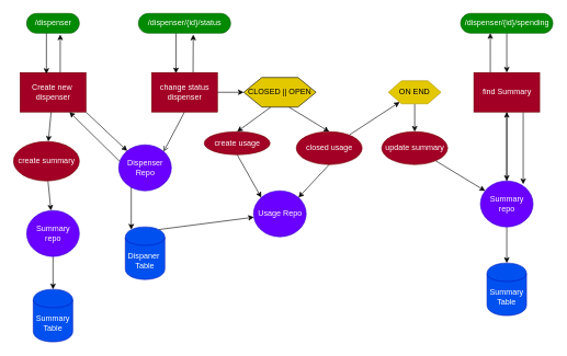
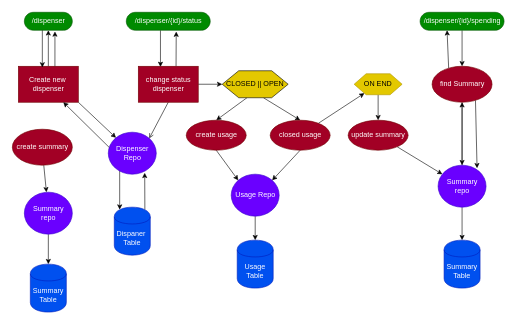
- <mxCell id="46" value="find Summary" style="html=1;dashed=0;whitespace=wrap;fillColor=#a20025;fontColor=#ffffff;strokeColor=#6F0000;" parent="1" vertex="1"><mxGeometry x="720" y="110" width="100" height="60" as="geometry" /></mxCell>
+ <mxCell id="46" value="find Summary" style="ellipse;html=1;dashed=0;whitespace=wrap;fillColor=#a20025;fontColor=#ffffff;strokeColor=#6F0000;" parent="1" vertex="1"><mxGeometry x="720" y="110" width="100" height="60" as="geometry" /></mxCell>
- <mxCell id="3" value="" style="edgeStyle=none;html=1;" edge="1" parent="1" source="4" target="40"><mxGeometry relative="1" as="geometry" /></mxCell>
+ <mxCell id="3" value="" style="edgeStyle=none;html=1;" edge="1" parent="1" source="4" target="2"><mxGeometry relative="1" as="geometry" /></mxCell>
- <mxCell id="48" value="create usage" style="shape=ellipse;html=1;dashed=0;whitespace=wrap;perimeter=ellipsePerimeter;fillColor=#a20025;fontColor=#ffffff;strokeColor=#6F0000;" vertex="1" parent="1"><mxGeometry x="310" y="200" width="100" height="35" as="geometry" /></mxCell>
+ <mxCell id="48" value="create usage" style="shape=ellipse;html=1;dashed=0;whitespace=wrap;perimeter=ellipsePerimeter;fillColor=#a20025;fontColor=#ffffff;strokeColor=#6F0000;" vertex="1" parent="1"><mxGeometry x="310" y="200" width="100" height="50" as="geometry" /></mxCell>
- <mxCell id="17" style="edgeStyle=none;html=1;exitX=0.85;exitY=0.05;exitDx=0;exitDy=0;exitPerimeter=0;strokeColor=default;" parent="1" source="18" target="24" edge="1"><mxGeometry relative="1" as="geometry"><mxPoint x="201" y="270" as="targetPoint" /></mxGeometry></mxCell>
+ <mxCell id="17" style="edgeStyle=none;html=1;exitX=0.85;exitY=0.05;exitDx=0;exitDy=0;exitPerimeter=0;strokeColor=default;entryX=0.759;entryY=0.968;entryDx=0;entryDy=0;entryPerimeter=0;" parent="1" source="18" target="9" edge="1"><mxGeometry relative="1" as="geometry"><mxPoint x="201" y="270" as="targetPoint" /></mxGeometry></mxCell>
+ <mxCell id="23" value="" style="edgeStyle=none;html=1;" edge="1" parent="1" source="24" target="22"><mxGeometry relative="1" as="geometry" /></mxCell>
+ <mxCell id="22" value="Usage&lt;br&gt;Table" style="shape=cylinder;whiteSpace=wrap;html=1;boundedLbl=1;backgroundOutline=1;fillColor=#0050ef;fontColor=#ffffff;strokeColor=#001DBC;" parent="1" vertex="1"><mxGeometry x="395" y="400" width="60" height="80" as="geometry" /></mxCell>
